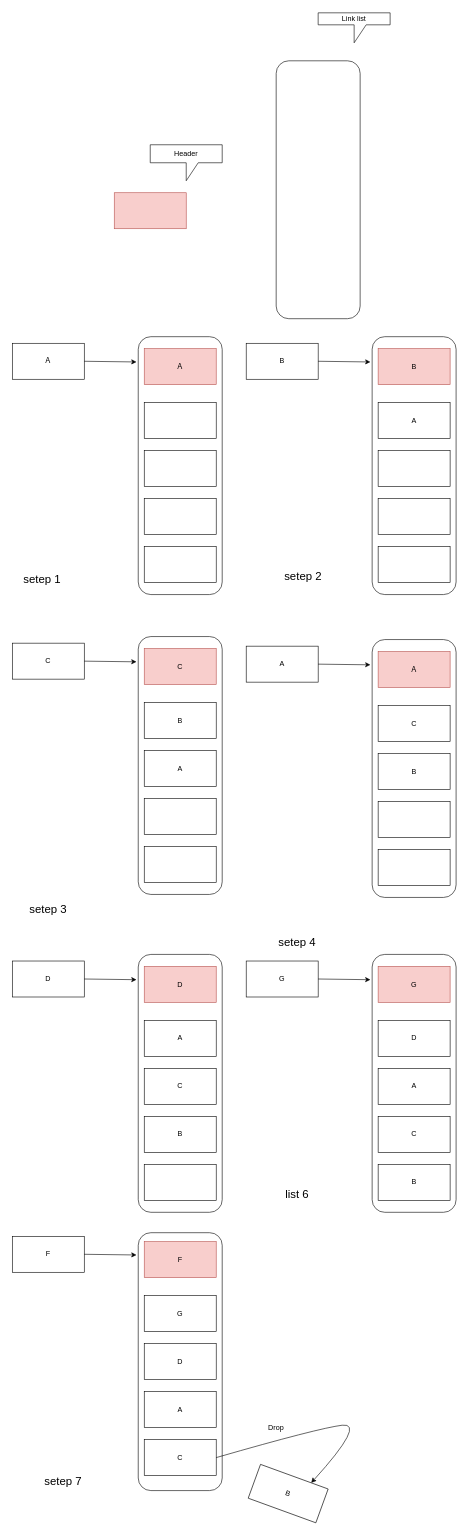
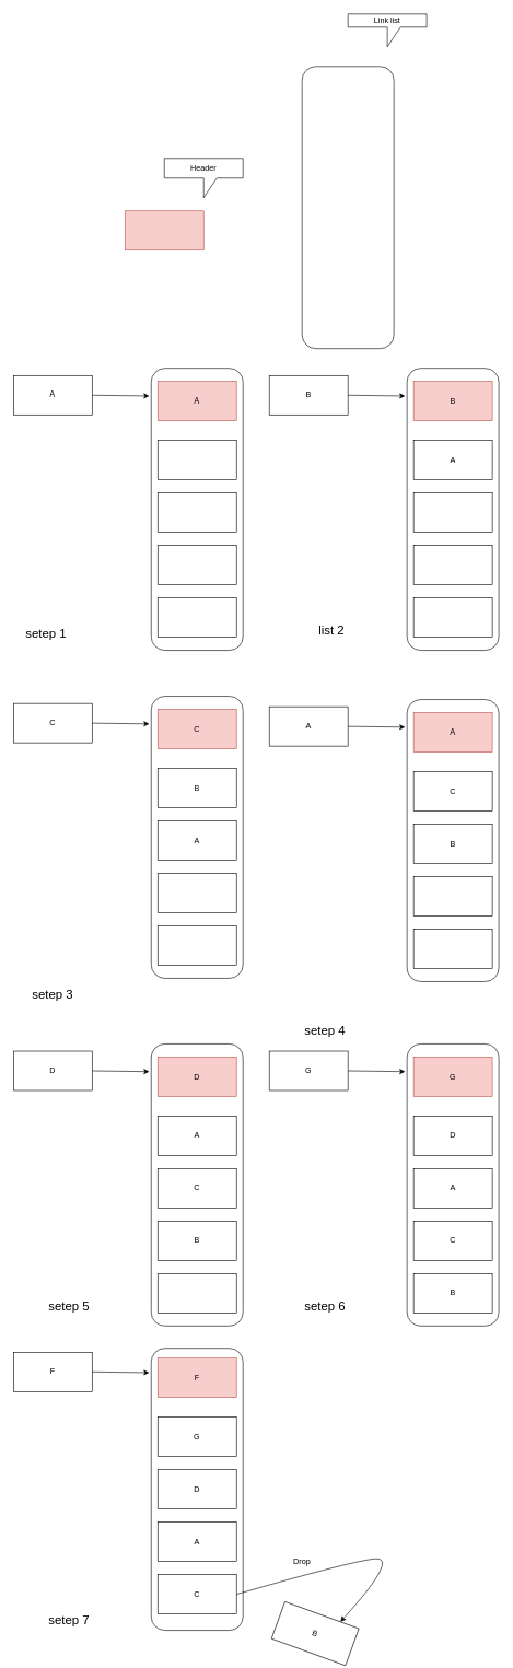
- <mxCell id="62" value="&lt;font style=&quot;font-size: 19px&quot;&gt;setep 2&lt;/font&gt;" style="text;html=1;strokeColor=none;fillColor=none;align=center;verticalAlign=middle;whiteSpace=wrap;rounded=0;" vertex="1" parent="1"><mxGeometry x="470" y="950" width="70" height="20" as="geometry" /></mxCell>
+ <mxCell id="62" value="&lt;font style=&quot;font-size: 19px&quot;&gt;list 2&lt;/font&gt;" style="text;html=1;strokeColor=none;fillColor=none;align=center;verticalAlign=middle;whiteSpace=wrap;rounded=0;" vertex="1" parent="1"><mxGeometry x="470" y="950" width="70" height="20" as="geometry" /></mxCell>
+ <mxCell id="65" value="&lt;font style=&quot;font-size: 19px&quot;&gt;setep 5&lt;/font&gt;" style="text;html=1;strokeColor=none;fillColor=none;align=center;verticalAlign=middle;whiteSpace=wrap;rounded=0;" vertex="1" parent="1"><mxGeometry x="70" y="1980" width="70" height="20" as="geometry" /></mxCell>
- <mxCell id="66" value="&lt;font style=&quot;font-size: 19px&quot;&gt;list 6&lt;/font&gt;" style="text;html=1;strokeColor=none;fillColor=none;align=center;verticalAlign=middle;whiteSpace=wrap;rounded=0;" vertex="1" parent="1"><mxGeometry x="460" y="1980" width="70" height="20" as="geometry" /></mxCell>
+ <mxCell id="66" value="&lt;font style=&quot;font-size: 19px&quot;&gt;setep 6&lt;/font&gt;" style="text;html=1;strokeColor=none;fillColor=none;align=center;verticalAlign=middle;whiteSpace=wrap;rounded=0;" vertex="1" parent="1"><mxGeometry x="460" y="1980" width="70" height="20" as="geometry" /></mxCell>
